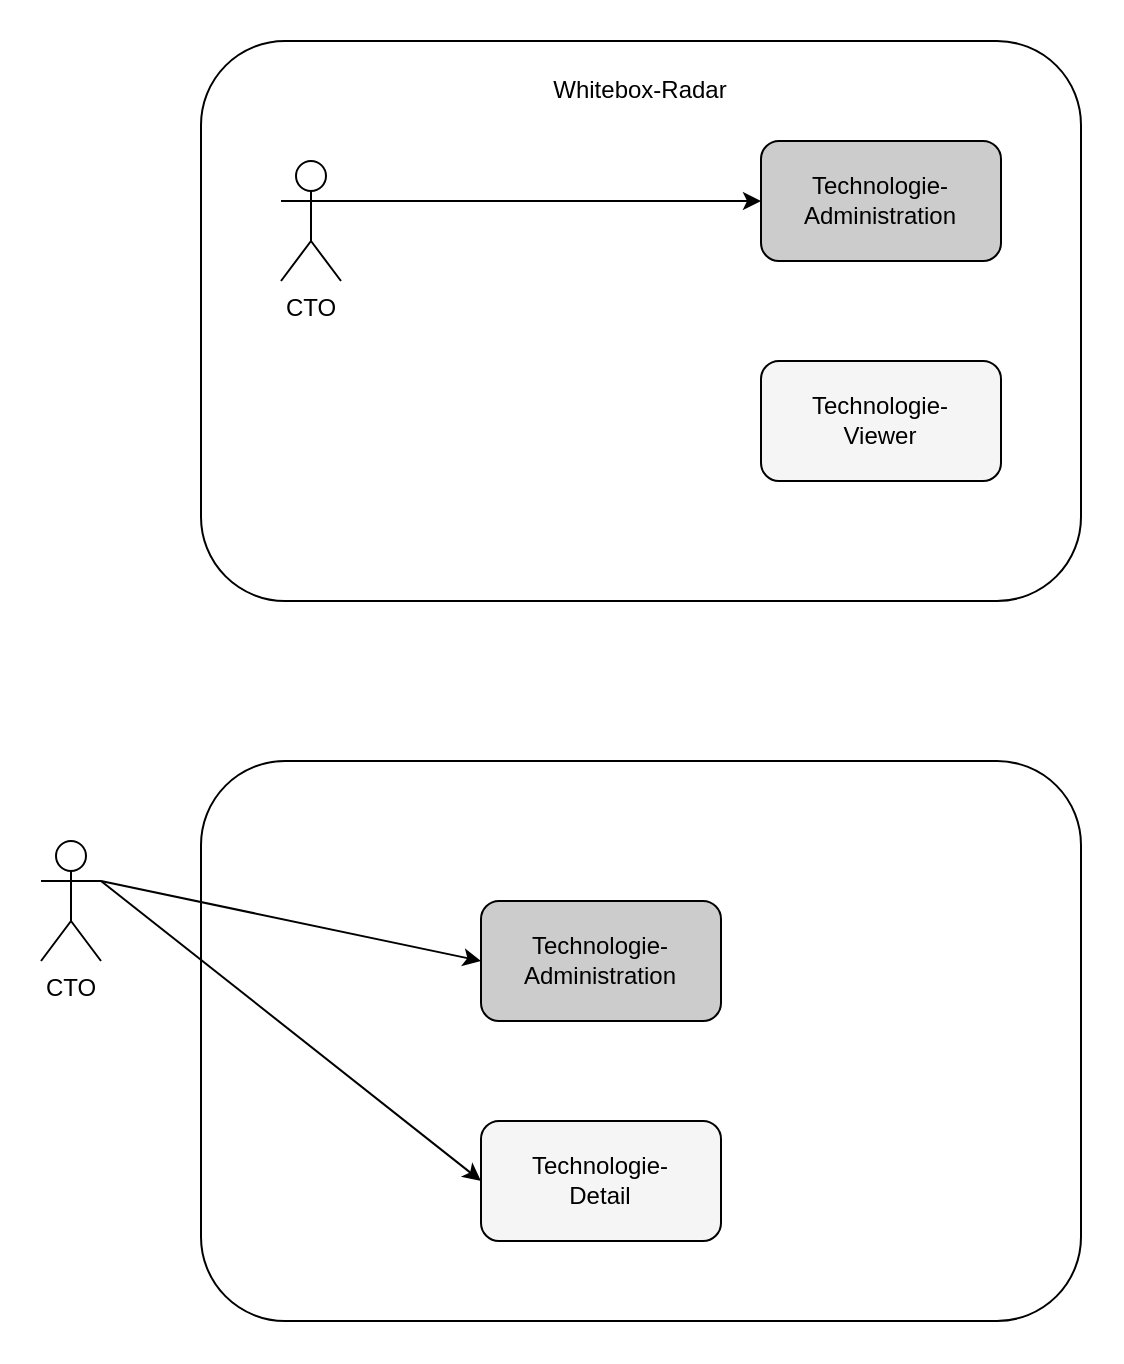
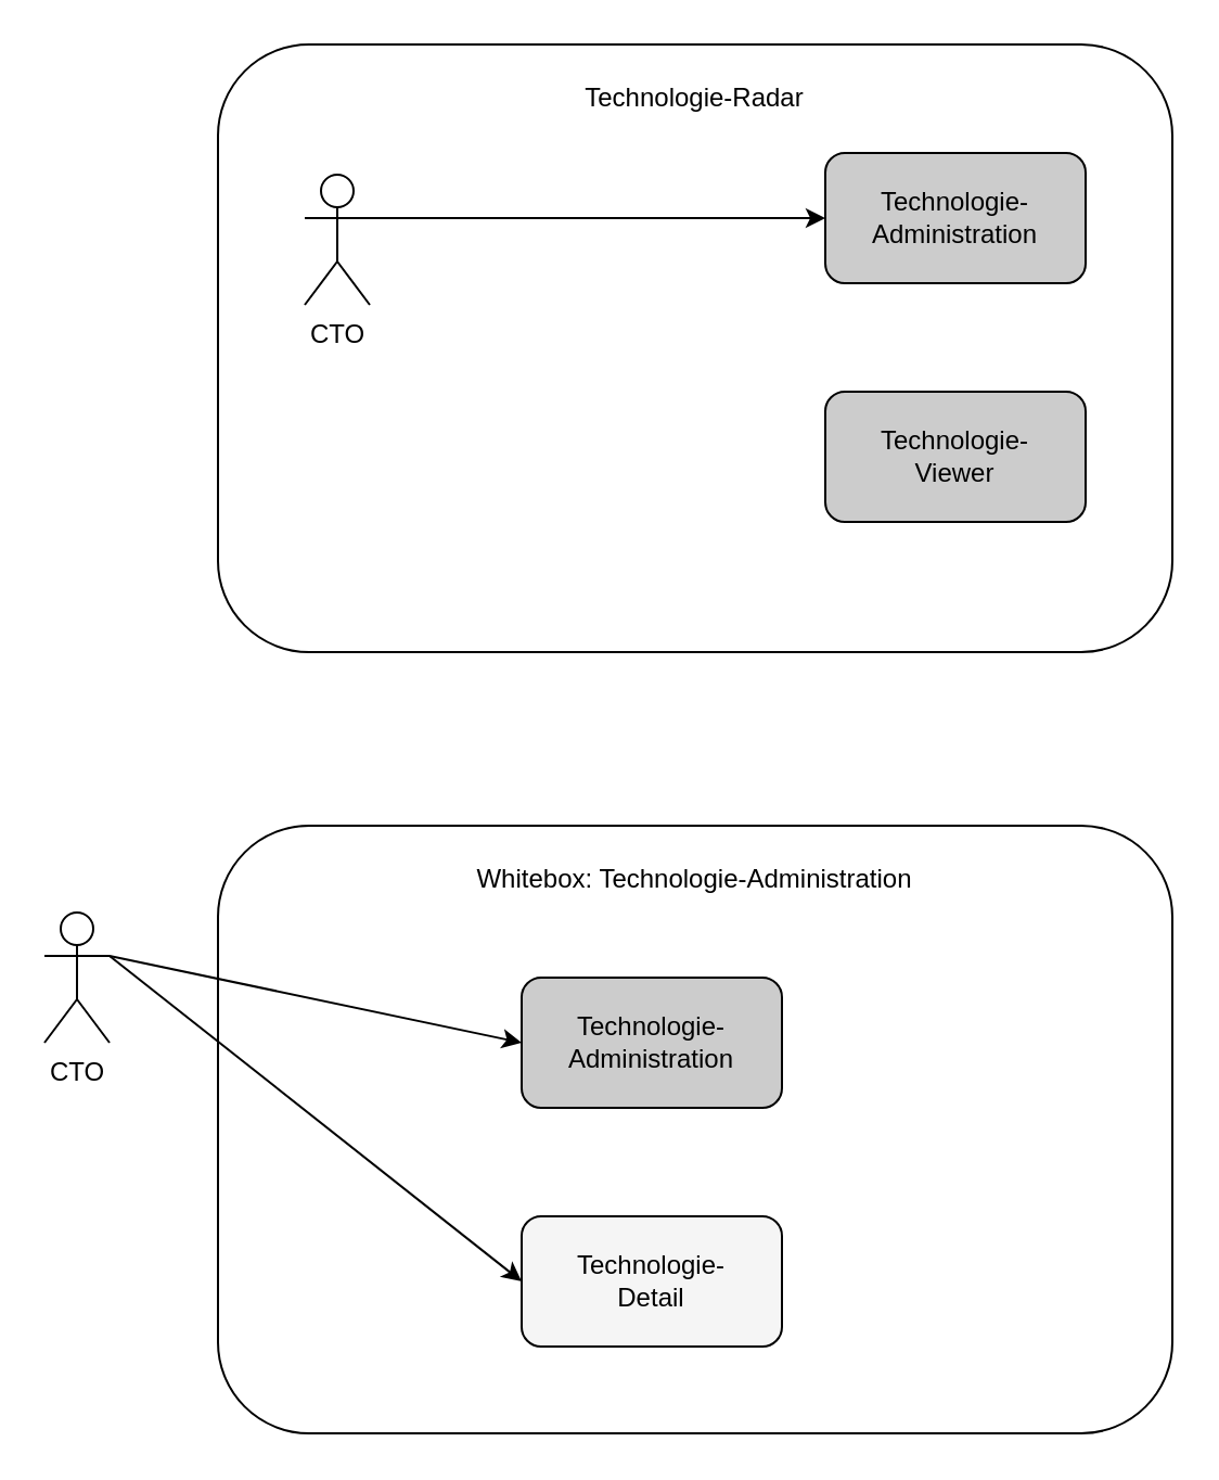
- <mxCell id="4" value="Whitebox-Radar" style="text;html=1;strokeColor=none;fillColor=none;align=center;verticalAlign=middle;whiteSpace=wrap;rounded=0;" vertex="1" parent="1"><mxGeometry x="100" y="20" width="440" height="50" as="geometry" /></mxCell>
+ <mxCell id="4" value="Technologie-Radar" style="text;html=1;strokeColor=none;fillColor=none;align=center;verticalAlign=middle;whiteSpace=wrap;rounded=0;" vertex="1" parent="1"><mxGeometry x="100" y="20" width="440" height="50" as="geometry" /></mxCell>
- <mxCell id="7" value="Technologie-&lt;br&gt;Viewer" style="rounded=1;whiteSpace=wrap;html=1;fillColor=#f5f5f5;" vertex="1" parent="1"><mxGeometry x="380" y="180" width="120" height="60" as="geometry" /></mxCell>
+ <mxCell id="7" value="Technologie-&lt;br&gt;Viewer" style="rounded=1;whiteSpace=wrap;html=1;fillColor=#CCCCCC;" vertex="1" parent="1"><mxGeometry x="380" y="180" width="120" height="60" as="geometry" /></mxCell>
+ <mxCell id="10" value="Whitebox: Technologie-Administration" style="text;html=1;strokeColor=none;fillColor=none;align=center;verticalAlign=middle;whiteSpace=wrap;rounded=0;" vertex="1" parent="1"><mxGeometry x="100" y="380" width="440" height="50" as="geometry" /></mxCell>
